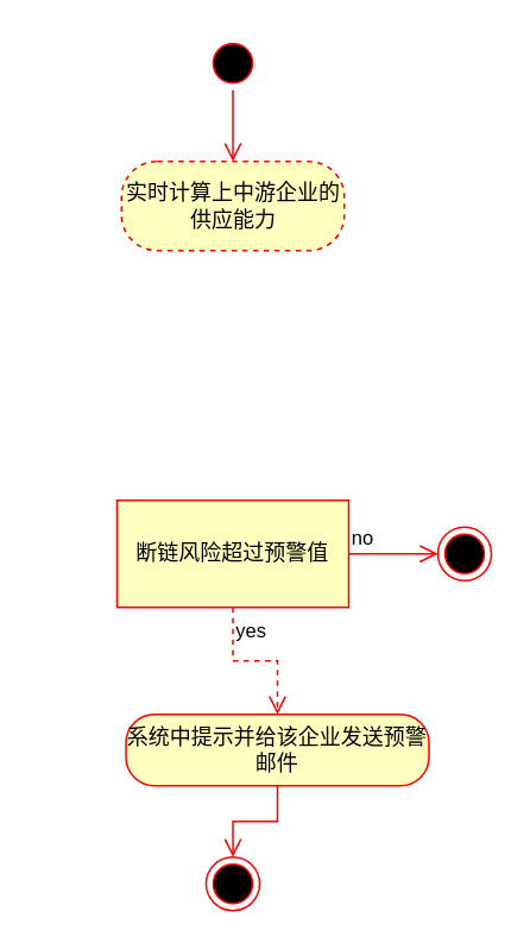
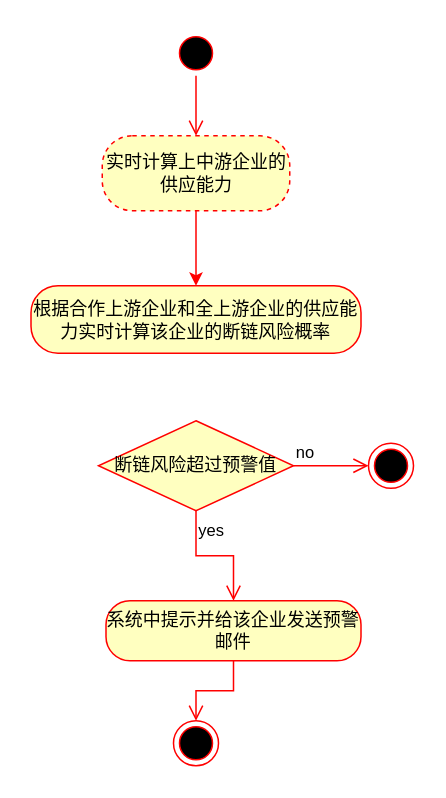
+ <mxCell id="4" value="" style="edgeStyle=orthogonalEdgeStyle;rounded=0;orthogonalLoop=1;jettySize=auto;html=1;strokeColor=#FF0000;" parent="1" source="5" target="6" edge="1"><mxGeometry relative="1" as="geometry" /></mxCell>
+ <mxCell id="6" value="根据合作上游企业和全上游企业的供应能力实时计算该企业的断链风险概率" style="whiteSpace=wrap;html=1;fillColor=#ffffc0;strokeColor=#ff0000;fontColor=#000000;rounded=1;arcSize=40;" parent="1" vertex="1"><mxGeometry x="20" y="190" width="220" height="45" as="geometry" /></mxCell>
- <mxCell id="7" value="断链风险超过预警值" style="whiteSpace=wrap;html=1;fontColor=#000000;fillColor=#ffffc0;strokeColor=#ff0000;rounded=0;" parent="1" vertex="1"><mxGeometry x="65" y="280" width="130" height="60" as="geometry" /></mxCell>
+ <mxCell id="7" value="断链风险超过预警值" style="rhombus;whiteSpace=wrap;html=1;fontColor=#000000;fillColor=#ffffc0;strokeColor=#ff0000;" parent="1" vertex="1"><mxGeometry x="65" y="280" width="130" height="60" as="geometry" /></mxCell>
- <mxCell id="9" value="yes" style="edgeStyle=orthogonalEdgeStyle;html=1;align=left;verticalAlign=top;endArrow=open;endSize=8;strokeColor=#ff0000;rounded=0;entryX=0.5;entryY=0;entryDx=0;entryDy=0;dashed=1;" parent="1" source="7" target="11" edge="1"><mxGeometry x="-1" relative="1" as="geometry"><mxPoint x="130" y="390" as="targetPoint" /></mxGeometry></mxCell>
+ <mxCell id="9" value="yes" style="edgeStyle=orthogonalEdgeStyle;html=1;align=left;verticalAlign=top;endArrow=open;endSize=8;strokeColor=#ff0000;rounded=0;entryX=0.5;entryY=0;entryDx=0;entryDy=0;" parent="1" source="7" target="11" edge="1"><mxGeometry x="-1" relative="1" as="geometry"><mxPoint x="130" y="390" as="targetPoint" /></mxGeometry></mxCell>
